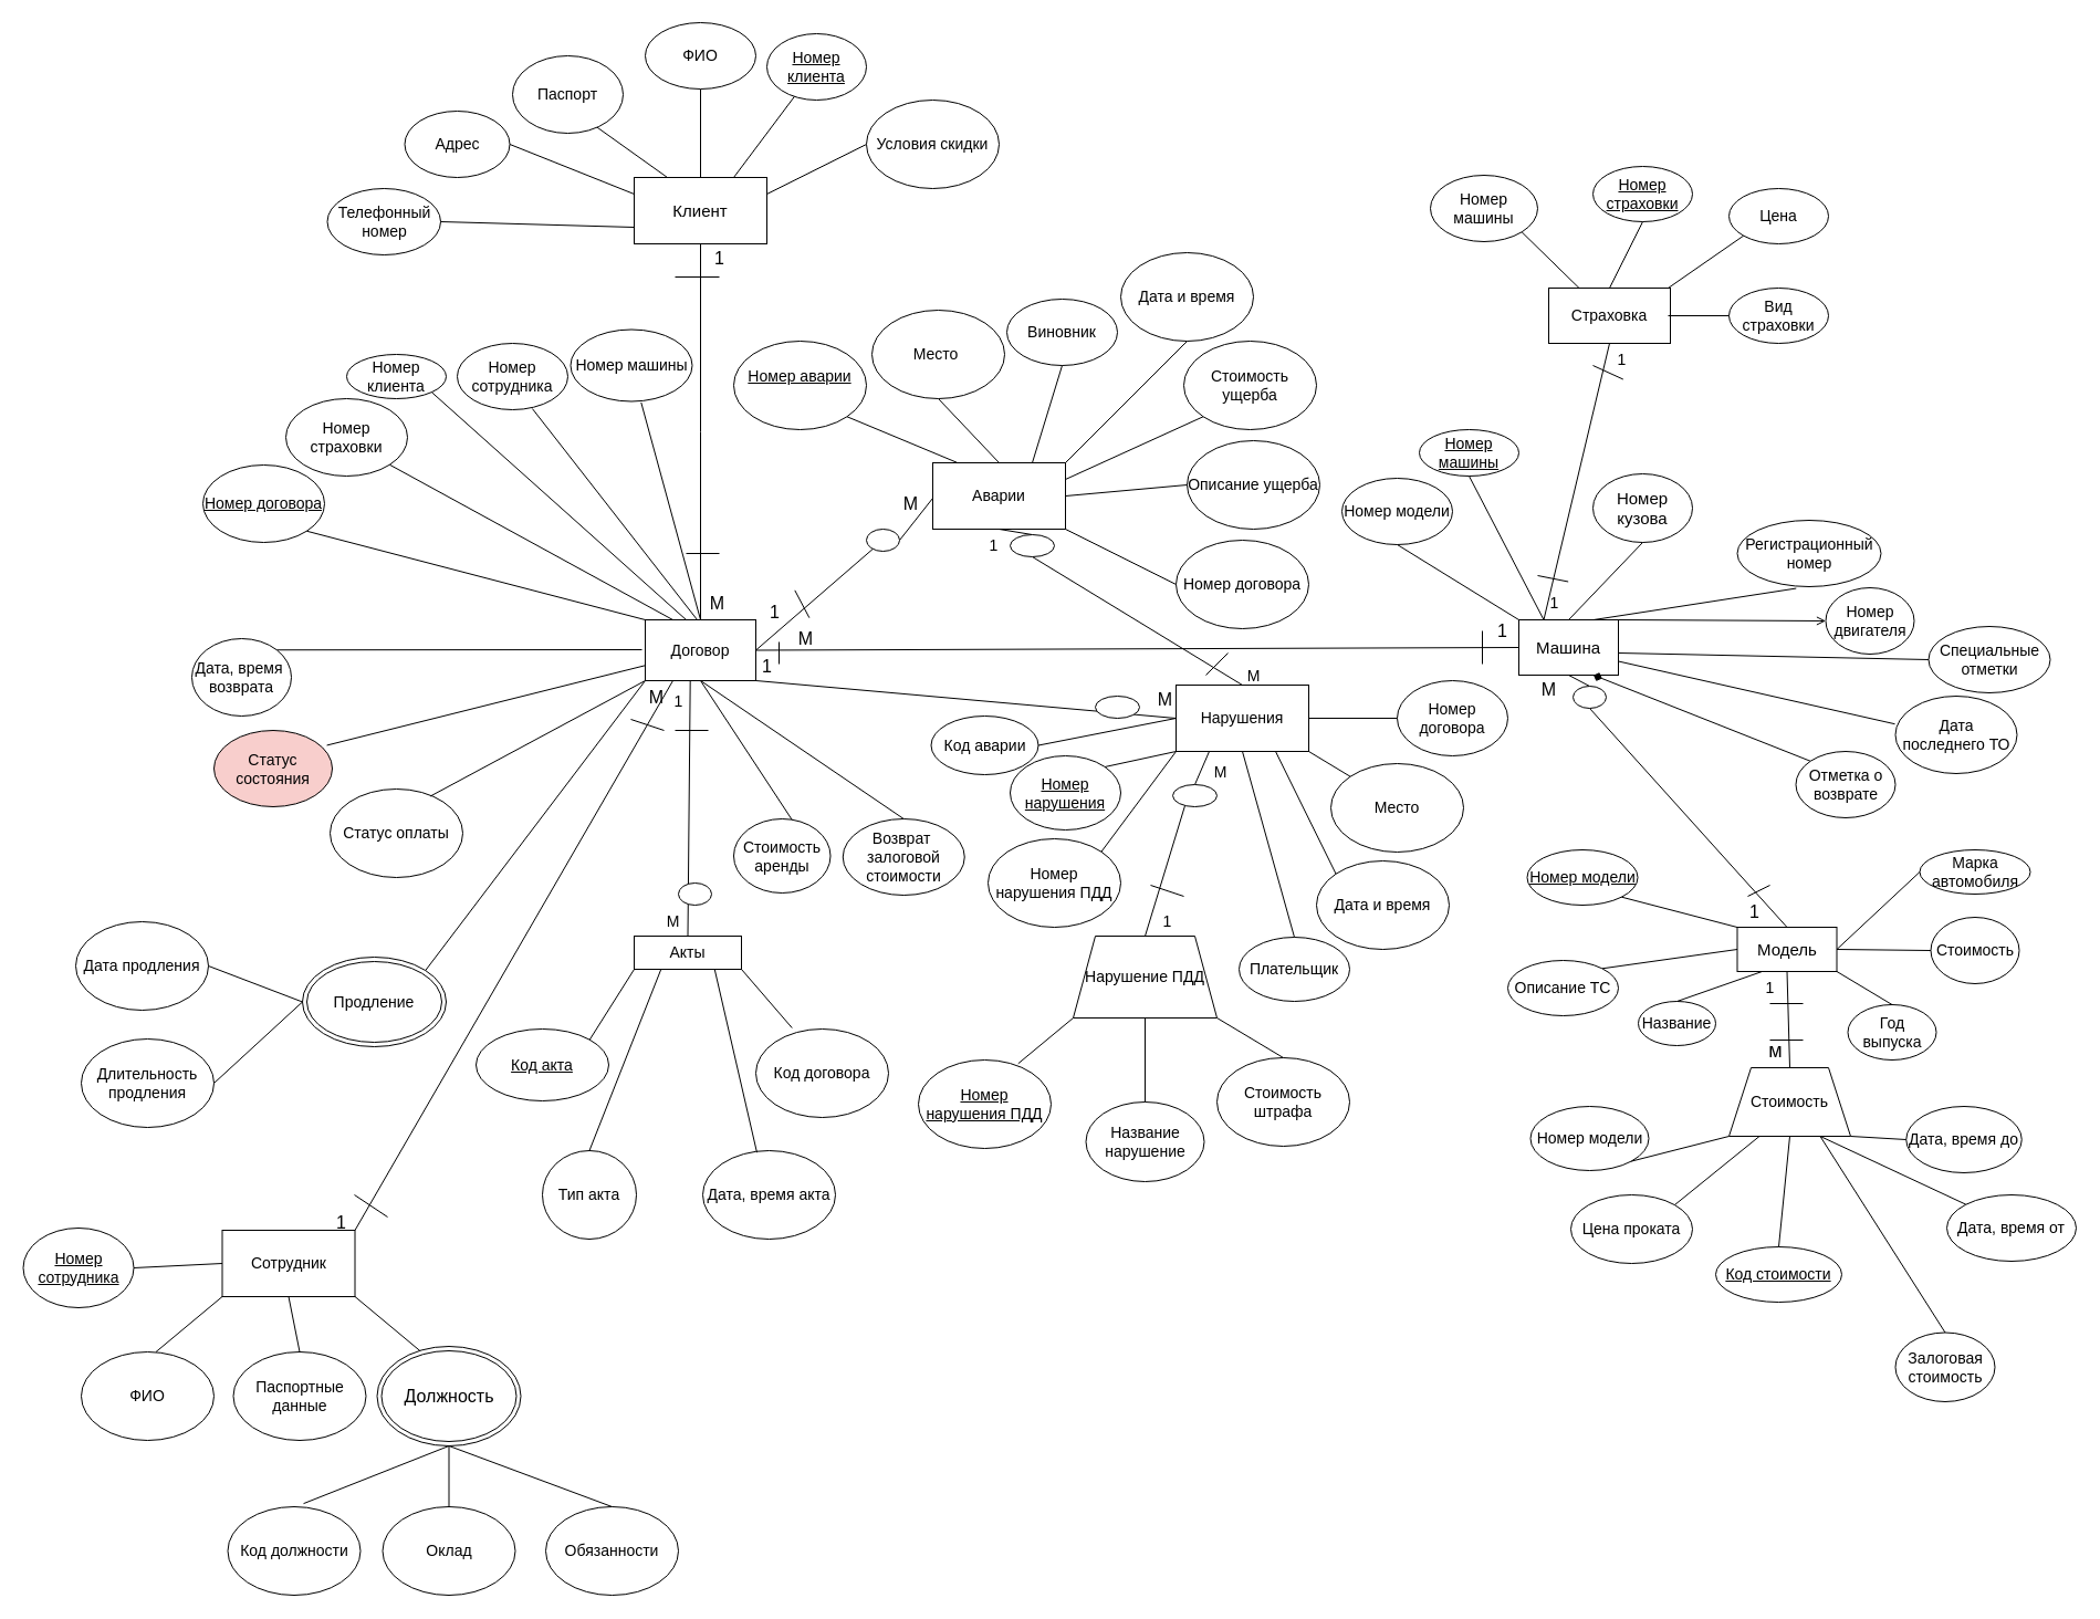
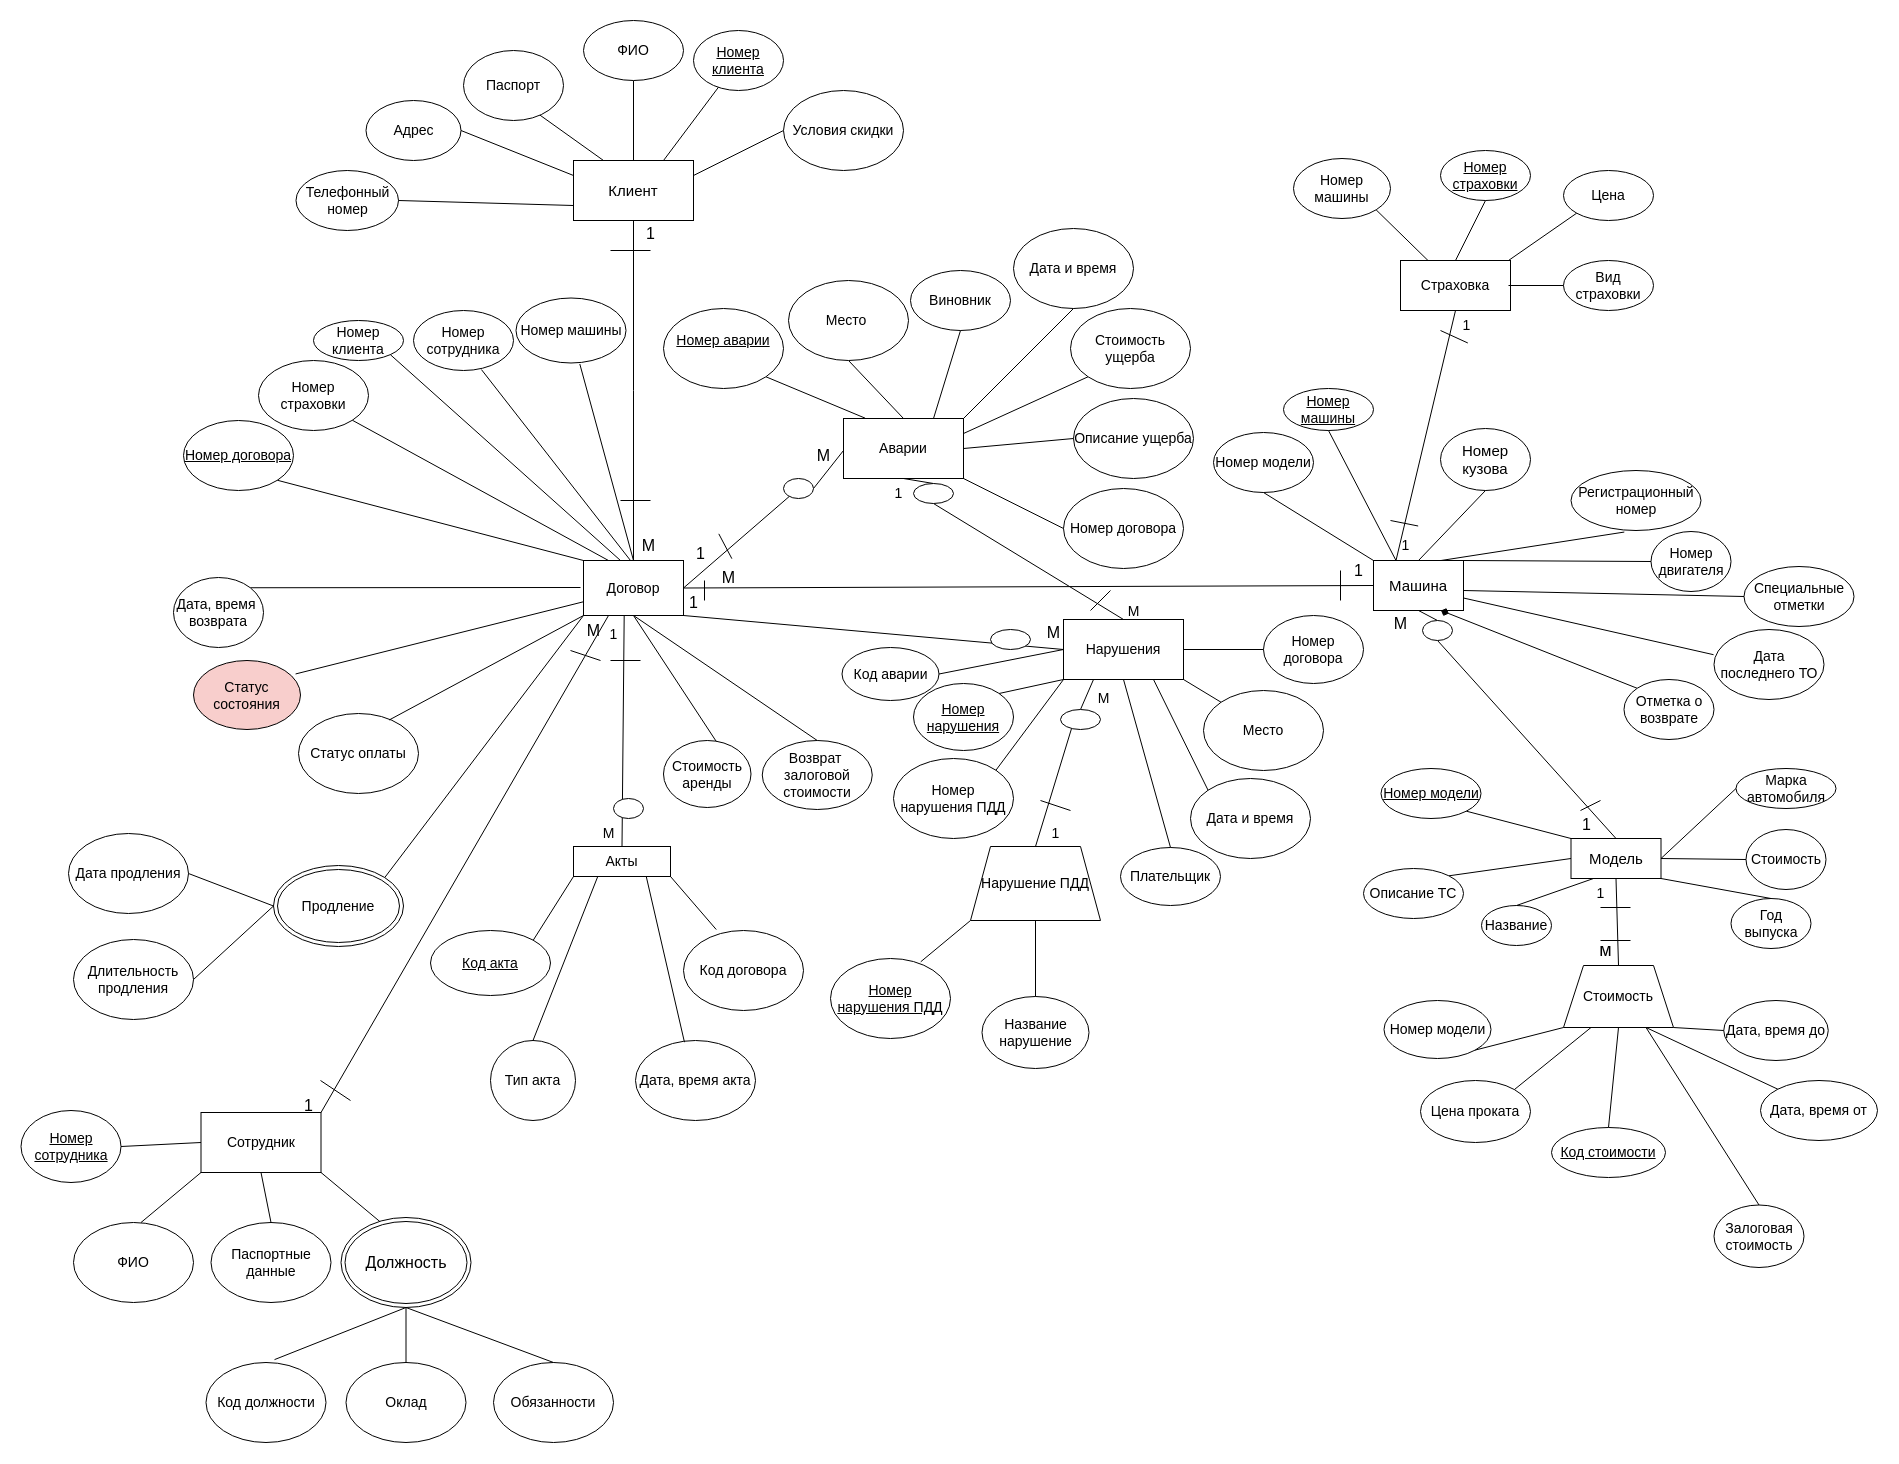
- <mxCell id="12" value="" style="endArrow=open;html=1;rounded=0;entryX=0;entryY=0.5;entryDx=0;entryDy=0;exitX=1;exitY=0;exitDx=0;exitDy=0;" parent="1" source="2" target="11" edge="1"><mxGeometry width="50" height="50" relative="1" as="geometry"><mxPoint x="1503.707" y="507.33" as="sourcePoint" /><mxPoint x="1363" y="650" as="targetPoint" /></mxGeometry></mxCell>
+ <mxCell id="12" value="" style="endArrow=none;html=1;rounded=0;entryX=0;entryY=0.5;entryDx=0;entryDy=0;exitX=1;exitY=0;exitDx=0;exitDy=0;" parent="1" source="2" target="11" edge="1"><mxGeometry width="50" height="50" relative="1" as="geometry"><mxPoint x="1503.707" y="507.33" as="sourcePoint" /><mxPoint x="1363" y="650" as="targetPoint" /></mxGeometry></mxCell>
- <mxCell id="25" value="&lt;font style=&quot;font-size: 14px;&quot;&gt;Год выпуска&lt;/font&gt;" style="ellipse;whiteSpace=wrap;html=1;" parent="1" vertex="1"><mxGeometry x="1670.5" y="908" width="80" height="50" as="geometry" /></mxCell>
+ <mxCell id="25" value="&lt;font style=&quot;font-size: 14px;&quot;&gt;Год выпуска&lt;/font&gt;" style="ellipse;whiteSpace=wrap;html=1;" parent="1" vertex="1"><mxGeometry x="1730.5" y="898" width="80" height="50" as="geometry" /></mxCell>
- <mxCell id="160" value="" style="endArrow=none;html=1;rounded=0;entryX=1;entryY=1;entryDx=0;entryDy=0;exitX=0.5;exitY=0;exitDx=0;exitDy=0;" parent="1" source="158" target="155" edge="1"><mxGeometry width="50" height="50" relative="1" as="geometry"><mxPoint x="500" y="570" as="sourcePoint" /><mxPoint x="550" y="520" as="targetPoint" /></mxGeometry></mxCell>
- <mxCell id="158" value="&lt;font style=&quot;font-size: 14px;&quot;&gt;Стоимость штрафа&lt;/font&gt;" style="ellipse;whiteSpace=wrap;html=1;" parent="1" vertex="1"><mxGeometry x="1100" y="956" width="120" height="80" as="geometry" /></mxCell>
